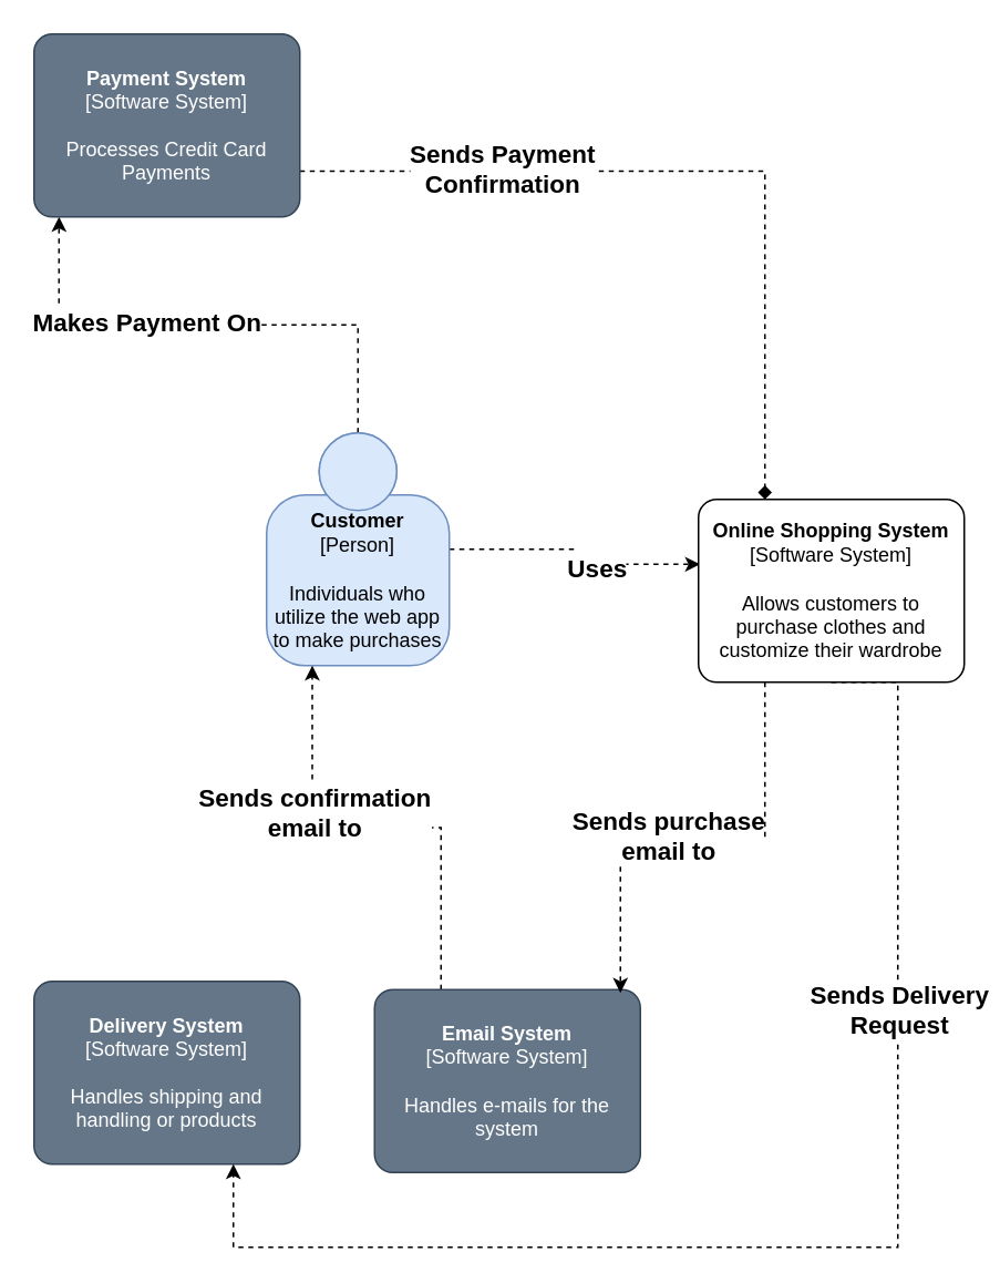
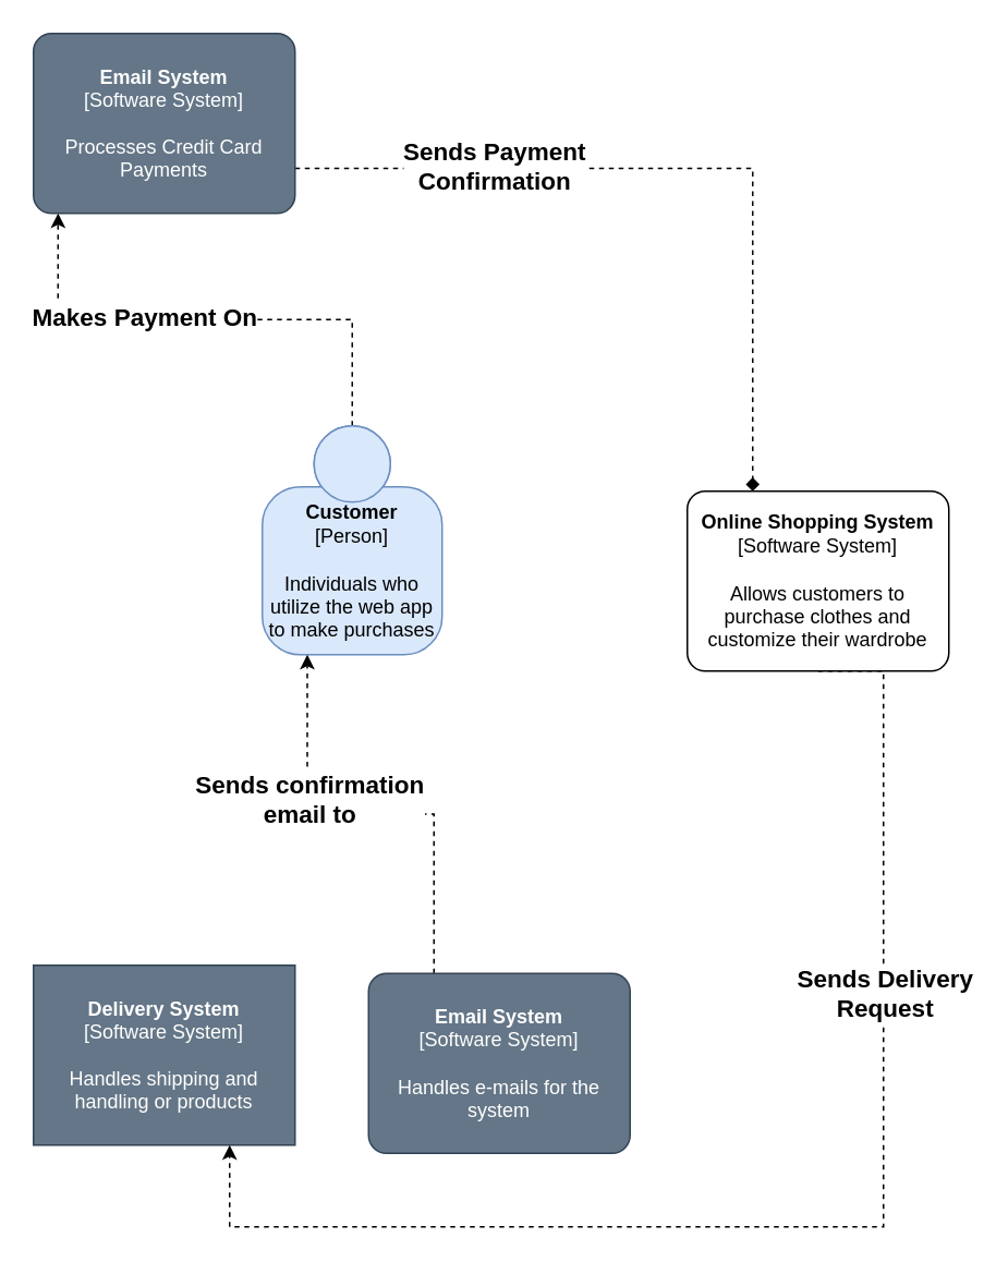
- <mxCell id="9" value="&lt;b&gt;Payment System&lt;/b&gt;&lt;br&gt;&lt;div&gt;[Software System]&lt;/div&gt;&lt;br&gt;&lt;div&gt;Processes Credit Card Payments&lt;/div&gt;" style="rounded=1;whiteSpace=wrap;html=1;labelBackgroundColor=none;fillColor=#647687;fontColor=#ffffff;align=center;arcSize=10;strokeColor=#314354;points=[[0.25,0,0],[0.5,0,0],[0.75,0,0],[1,0.25,0],[1,0.5,0],[1,0.75,0],[0.75,1,0],[0.5,1,0],[0.25,1,0],[0,0.75,0],[0,0.5,0],[0,0.25,0]];" vertex="1" parent="1"><mxGeometry x="20" y="20" width="160" height="110.0" as="geometry" /></mxCell>
+ <mxCell id="9" value="&lt;b&gt;Email System&lt;/b&gt;&lt;br&gt;&lt;div&gt;[Software System]&lt;/div&gt;&lt;br&gt;&lt;div&gt;Processes Credit Card Payments&lt;/div&gt;" style="rounded=1;whiteSpace=wrap;html=1;labelBackgroundColor=none;fillColor=#647687;fontColor=#ffffff;align=center;arcSize=10;strokeColor=#314354;points=[[0.25,0,0],[0.5,0,0],[0.75,0,0],[1,0.25,0],[1,0.5,0],[1,0.75,0],[0.75,1,0],[0.5,1,0],[0.25,1,0],[0,0.75,0],[0,0.5,0],[0,0.25,0]];" vertex="1" parent="1"><mxGeometry x="20" y="20" width="160" height="110.0" as="geometry" /></mxCell>
- <mxCell id="2" style="edgeStyle=orthogonalEdgeStyle;rounded=0;orthogonalLoop=1;jettySize=auto;html=1;entryX=0.006;entryY=0.355;entryDx=0;entryDy=0;entryPerimeter=0;dashed=1;" edge="1" parent="1" source="6" target="18"><mxGeometry relative="1" as="geometry" /></mxCell>
- <mxCell id="3" value="&lt;font size=&quot;1&quot;&gt;&lt;b style=&quot;font-size: 15px&quot;&gt;Uses&lt;/b&gt;&lt;/font&gt;" style="edgeLabel;html=1;align=center;verticalAlign=middle;resizable=0;points=[];spacing=3;" vertex="1" connectable="0" parent="2"><mxGeometry x="0.224" y="-1" relative="1" as="geometry"><mxPoint as="offset" /></mxGeometry></mxCell>
- <mxCell id="14" style="edgeStyle=orthogonalEdgeStyle;rounded=0;orthogonalLoop=1;jettySize=auto;html=1;exitX=0.25;exitY=1;exitDx=0;exitDy=0;exitPerimeter=0;entryX=0.925;entryY=0.018;entryDx=0;entryDy=0;entryPerimeter=0;dashed=1;" edge="1" parent="1" source="18" target="13"><mxGeometry relative="1" as="geometry" /></mxCell>
- <mxCell id="15" value="Sends purchase&lt;br&gt;email to" style="edgeLabel;html=1;align=center;verticalAlign=middle;resizable=0;points=[];fontSize=15;fontStyle=1" vertex="1" connectable="0" parent="14"><mxGeometry x="0.101" y="-1" relative="1" as="geometry"><mxPoint as="offset" /></mxGeometry></mxCell>
- <mxCell id="10" value="&lt;b&gt;Delivery System&lt;/b&gt;&lt;br&gt;&lt;div&gt;[Software System]&lt;/div&gt;&lt;br&gt;&lt;div&gt;Handles shipping and handling or products&lt;/div&gt;" style="rounded=1;whiteSpace=wrap;html=1;labelBackgroundColor=none;fillColor=#647687;fontColor=#ffffff;align=center;arcSize=10;strokeColor=#314354;points=[[0.25,0,0],[0.5,0,0],[0.75,0,0],[1,0.25,0],[1,0.5,0],[1,0.75,0],[0.75,1,0],[0.5,1,0],[0.25,1,0],[0,0.75,0],[0,0.5,0],[0,0.25,0]];" vertex="1" parent="1"><mxGeometry x="20" y="590" width="160" height="110.0" as="geometry" /></mxCell>
+ <mxCell id="10" value="&lt;b&gt;Delivery System&lt;/b&gt;&lt;br&gt;&lt;div&gt;[Software System]&lt;/div&gt;&lt;br&gt;&lt;div&gt;Handles shipping and handling or products&lt;/div&gt;" style="whiteSpace=wrap;html=1;labelBackgroundColor=none;fillColor=#647687;fontColor=#ffffff;align=center;arcSize=10;strokeColor=#314354;points=[[0.25,0,0],[0.5,0,0],[0.75,0,0],[1,0.25,0],[1,0.5,0],[1,0.75,0],[0.75,1,0],[0.5,1,0],[0.25,1,0],[0,0.75,0],[0,0.5,0],[0,0.25,0]];rounded=0;" vertex="1" parent="1"><mxGeometry x="20" y="590" width="160" height="110.0" as="geometry" /></mxCell>
